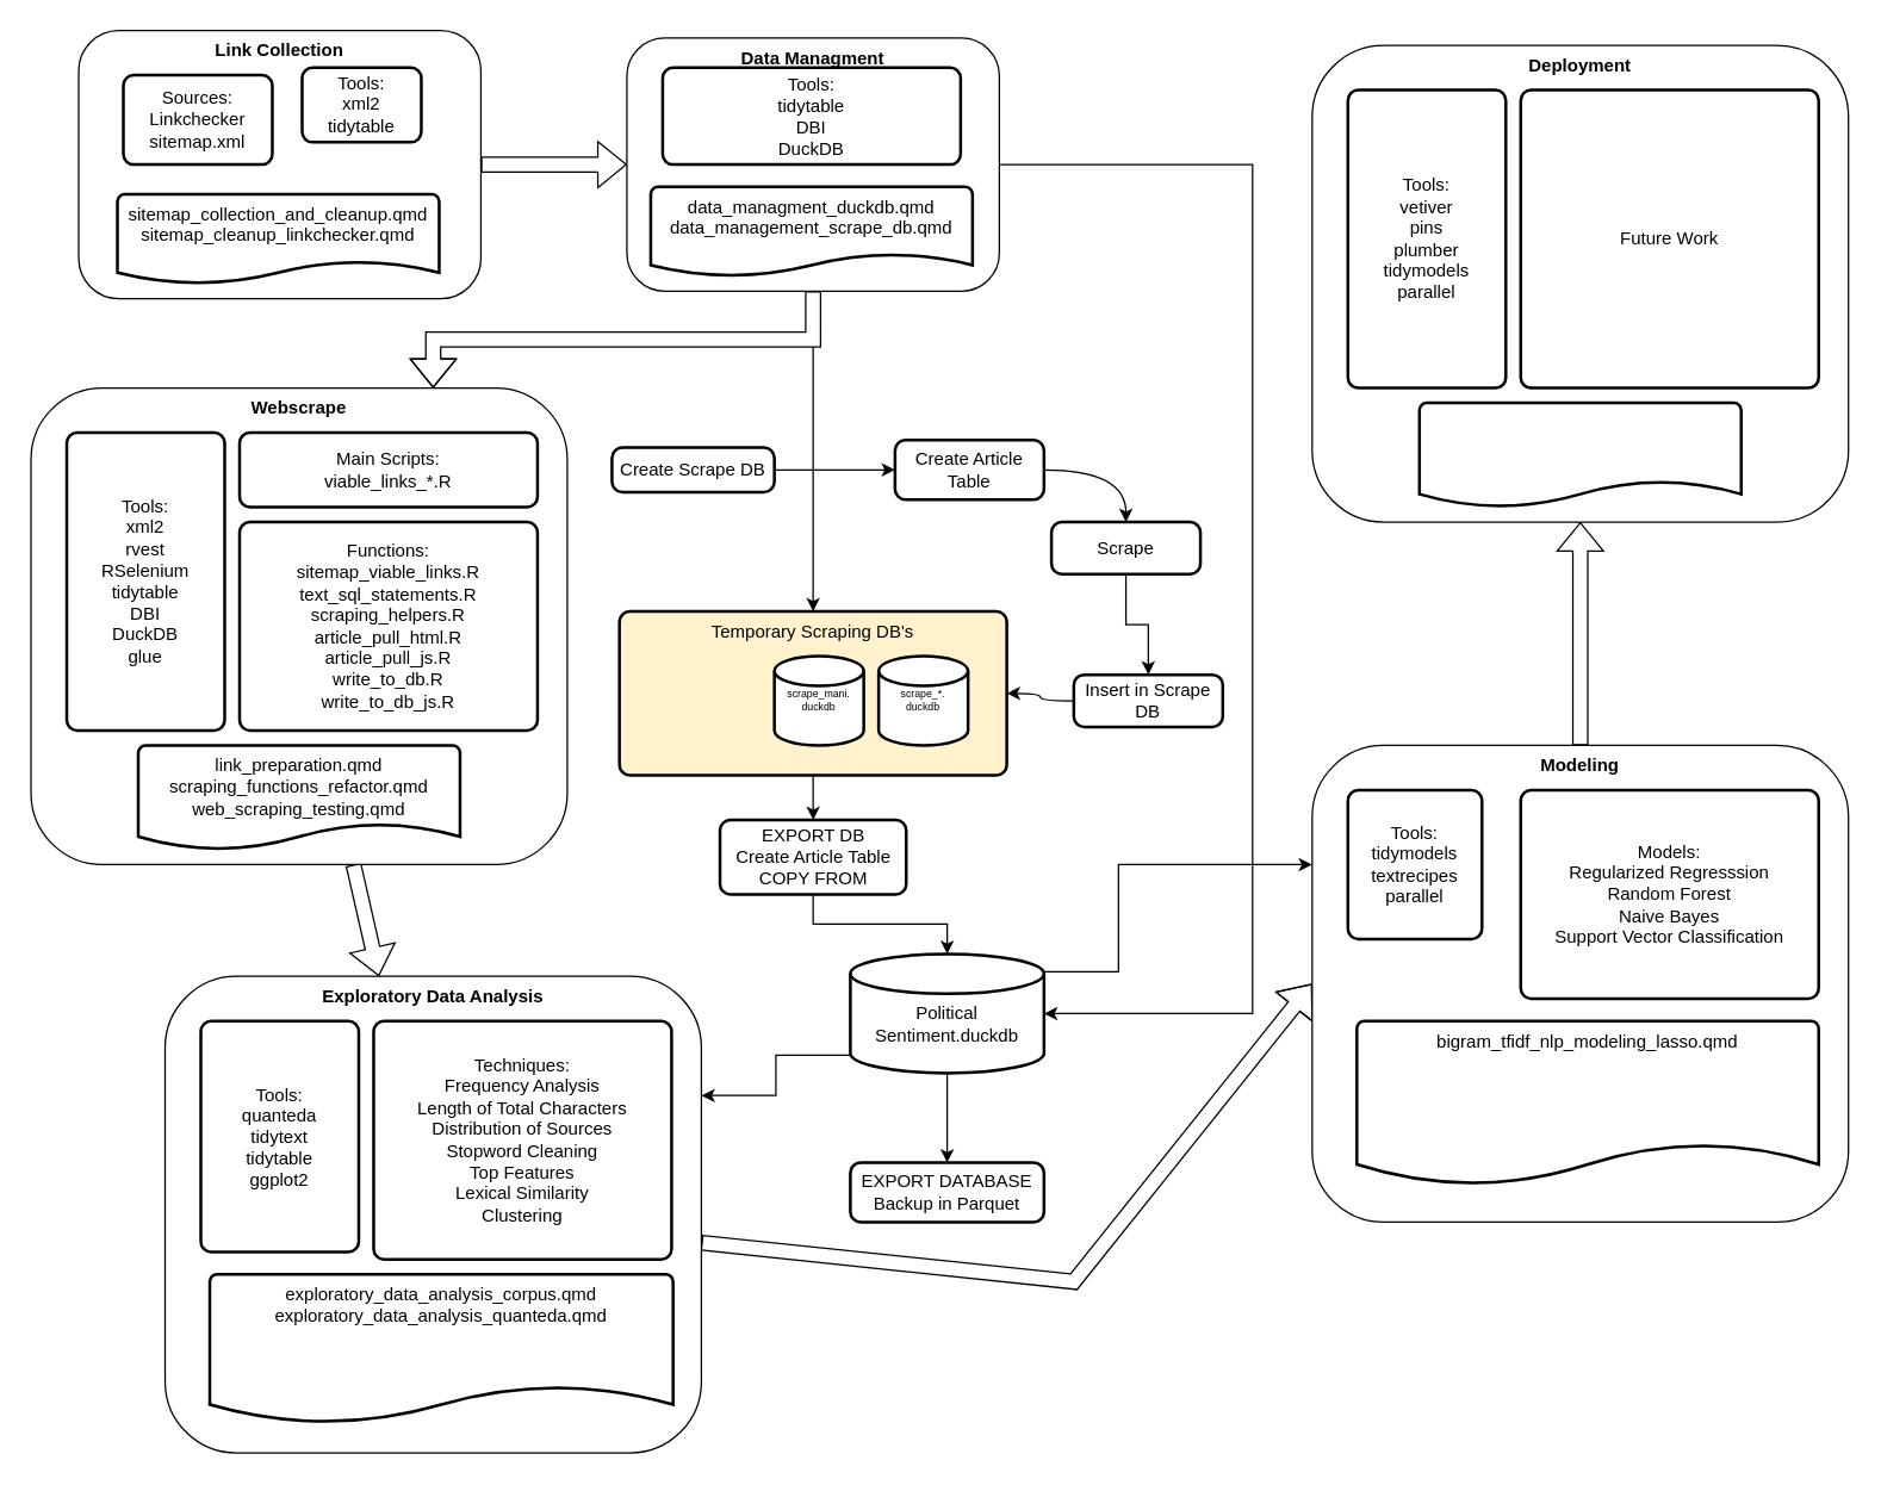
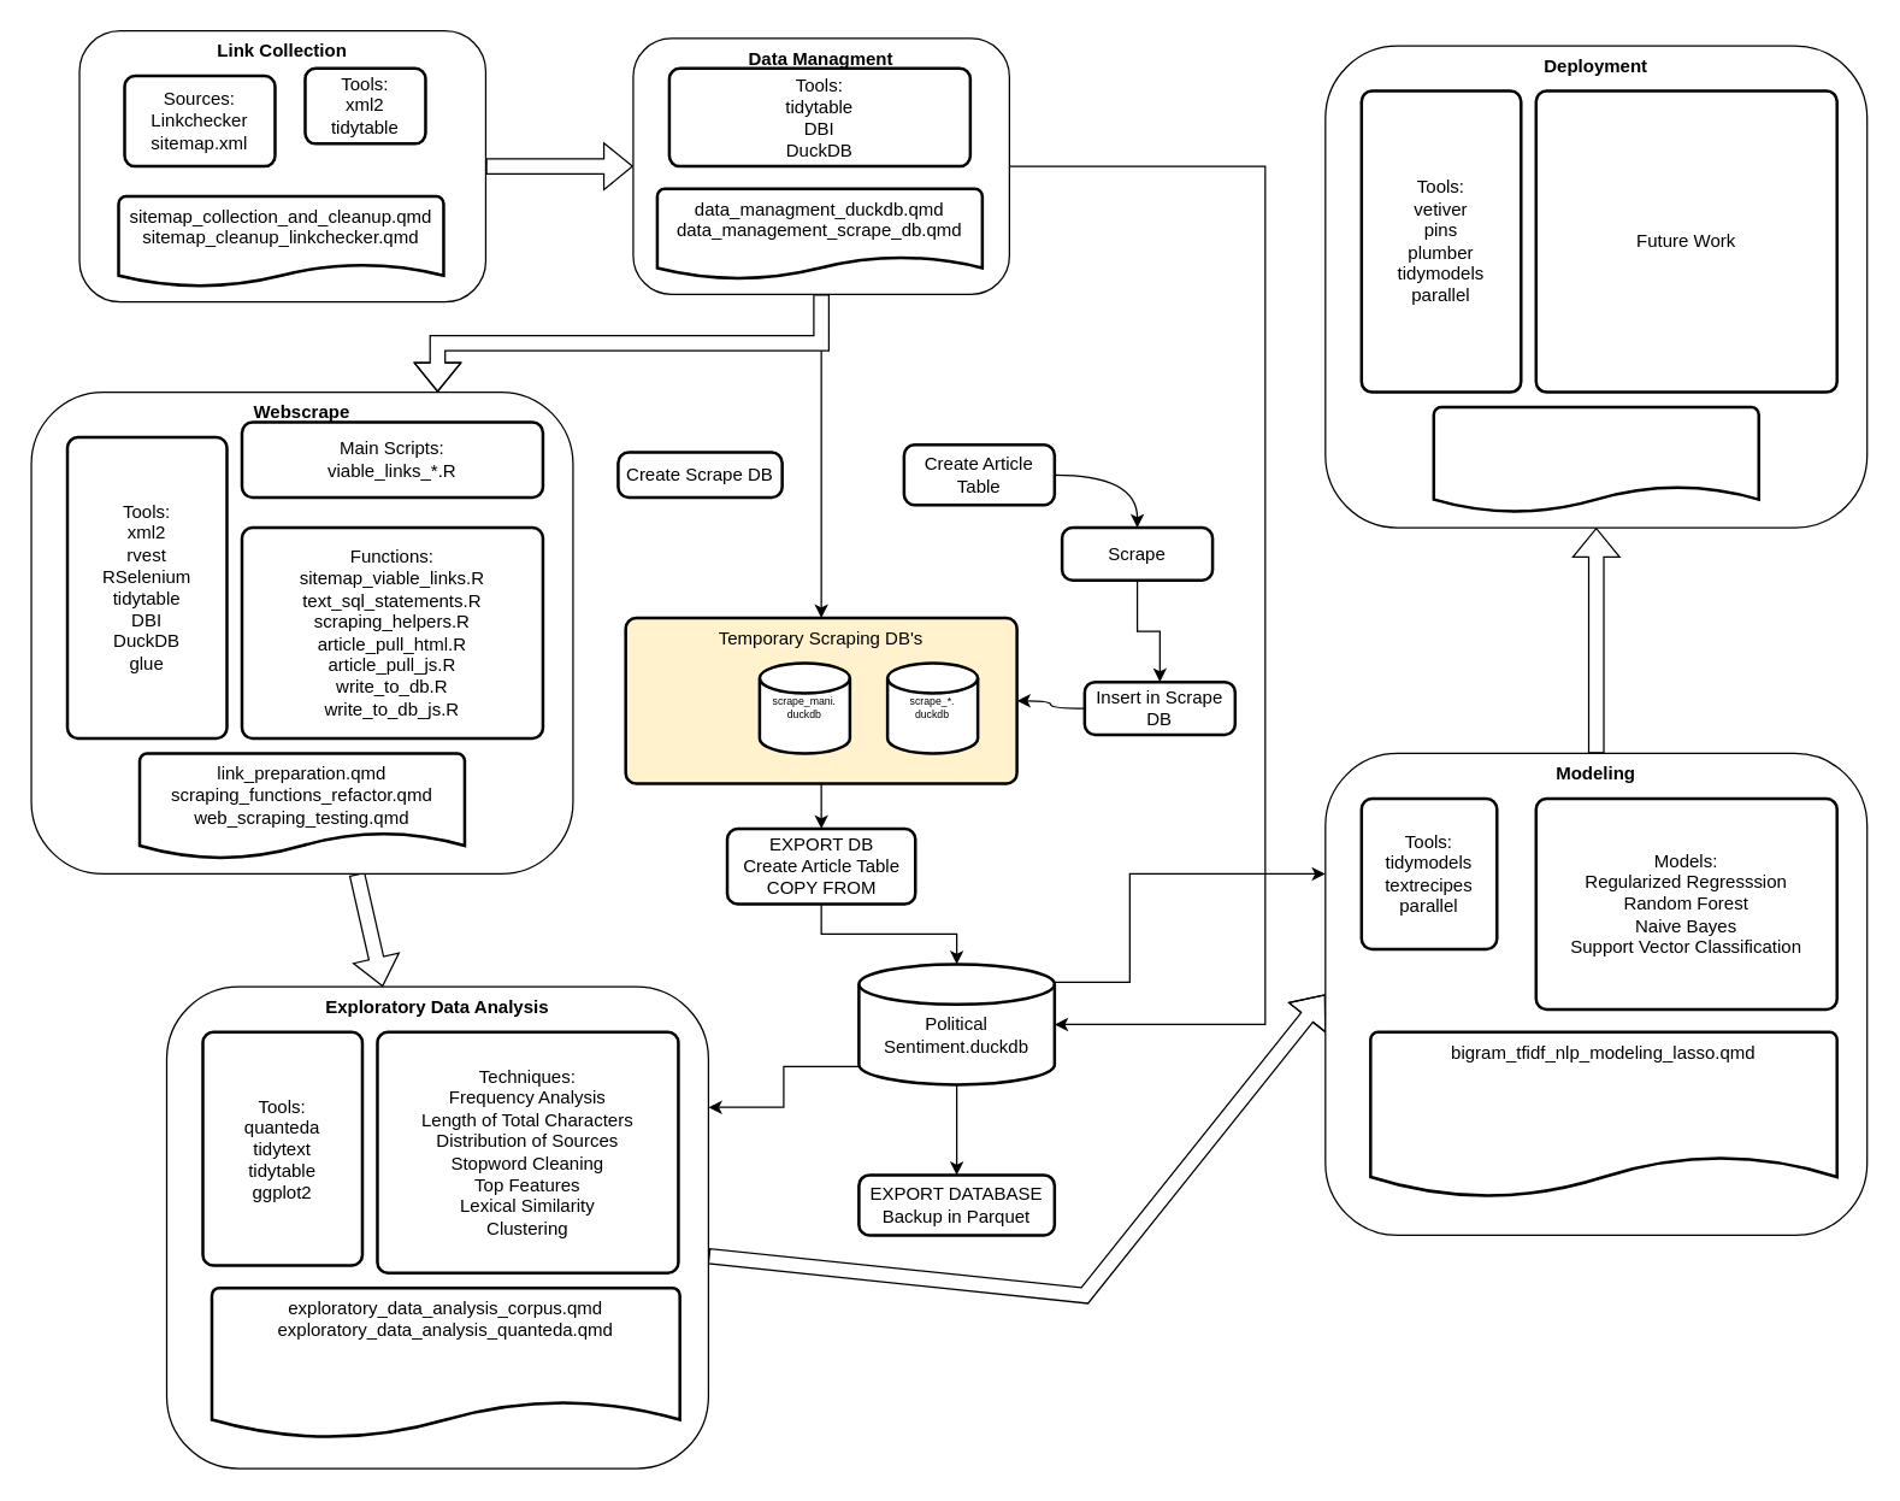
- <mxCell id="26" value="Main Scripts:&lt;br&gt;viable_links_*.R" style="rounded=1;whiteSpace=wrap;html=1;absoluteArcSize=1;arcSize=14;strokeWidth=2;" parent="1" vertex="1"><mxGeometry x="160" y="290" width="200" height="50" as="geometry" /></mxCell>
+ <mxCell id="26" value="Main Scripts:&lt;br&gt;viable_links_*.R" style="rounded=1;whiteSpace=wrap;html=1;absoluteArcSize=1;arcSize=14;strokeWidth=2;" parent="1" vertex="1"><mxGeometry x="160" y="280" width="200" height="50" as="geometry" /></mxCell>
- <mxCell id="27" style="orthogonalLoop=1;jettySize=auto;html=1;entryX=0;entryY=0.5;entryDx=0;entryDy=0;elbow=vertical;" parent="1" source="28" target="30" edge="1"><mxGeometry relative="1" as="geometry" /></mxCell>
- <mxCell id="19" value="scrape_mani.&lt;br style=&quot;font-size: 7px;&quot;&gt;duckdb" style="strokeWidth=2;html=1;shape=mxgraph.flowchart.database;whiteSpace=wrap;fontSize=7;" parent="1" vertex="1"><mxGeometry x="519" y="440" width="60" height="60" as="geometry" /></mxCell>
+ <mxCell id="19" value="scrape_mani.&lt;br style=&quot;font-size: 7px;&quot;&gt;duckdb" style="strokeWidth=2;html=1;shape=mxgraph.flowchart.database;whiteSpace=wrap;fontSize=7;" parent="1" vertex="1"><mxGeometry x="504" y="440" width="60" height="60" as="geometry" /></mxCell>
